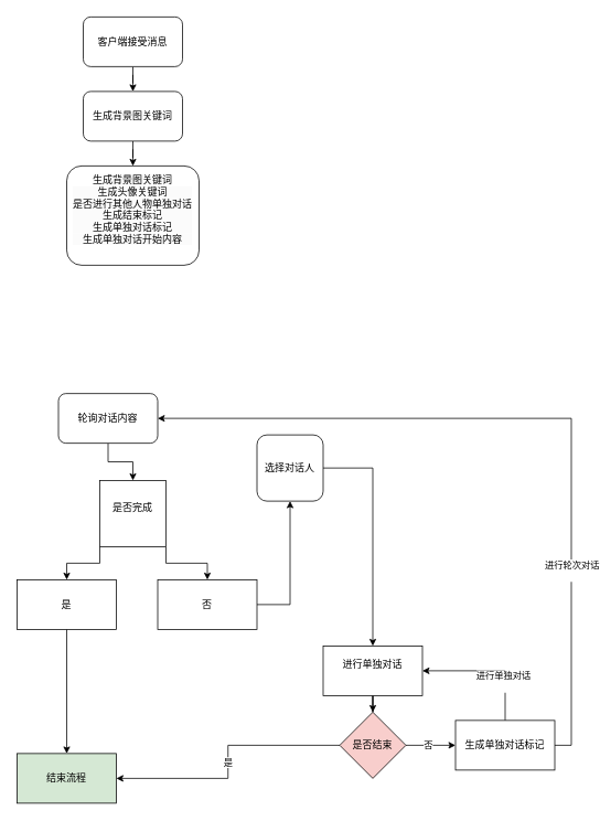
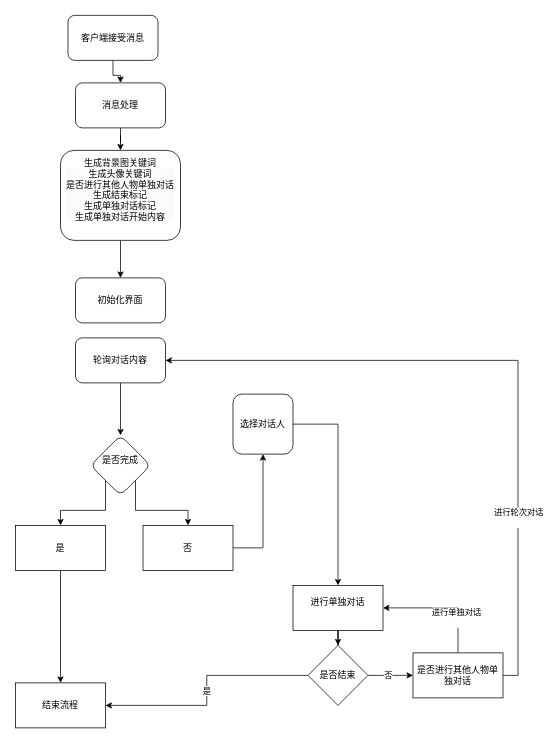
- <mxCell id="3" value="客户端接受消息" style="rounded=1;whiteSpace=wrap;html=1;" vertex="1" parent="1"><mxGeometry x="100" y="20" width="120" height="60" as="geometry" /></mxCell>
+ <mxCell id="3" value="客户端接受消息" style="rounded=1;whiteSpace=wrap;html=1;" vertex="1" parent="1"><mxGeometry x="90" y="20" width="120" height="60" as="geometry" /></mxCell>
- <mxCell id="5" value="生成背景图关键词" style="rounded=1;whiteSpace=wrap;html=1;" vertex="1" parent="1"><mxGeometry x="100" y="110" width="120" height="60" as="geometry" /></mxCell>
+ <mxCell id="5" value="消息处理" style="rounded=1;whiteSpace=wrap;html=1;" vertex="1" parent="1"><mxGeometry x="100" y="110" width="120" height="60" as="geometry" /></mxCell>
+ <mxCell id="6" value="" style="edgeStyle=orthogonalEdgeStyle;rounded=0;orthogonalLoop=1;jettySize=auto;html=1;" edge="1" parent="1" source="7" target="8"><mxGeometry relative="1" as="geometry" /></mxCell>
+ <mxCell id="8" value="初始化界面" style="whiteSpace=wrap;html=1;rounded=1;" vertex="1" parent="1"><mxGeometry x="100" y="370" width="120" height="60" as="geometry" /></mxCell>
- <mxCell id="10" value="轮询对话内容" style="whiteSpace=wrap;html=1;rounded=1;" vertex="1" parent="1"><mxGeometry x="70" y="475" width="120" height="60" as="geometry" /></mxCell>
+ <mxCell id="10" value="轮询对话内容" style="whiteSpace=wrap;html=1;rounded=1;" vertex="1" parent="1"><mxGeometry x="100" y="450" width="120" height="60" as="geometry" /></mxCell>
- <mxCell id="13" value="是否完成&lt;div&gt;&lt;br&gt;&lt;/div&gt;" style="whiteSpace=wrap;html=1;rounded=0;" vertex="1" parent="1"><mxGeometry x="120" y="580" width="80" height="80" as="geometry" /></mxCell>
+ <mxCell id="13" value="是否完成&lt;div&gt;&lt;br&gt;&lt;/div&gt;" style="rhombus;whiteSpace=wrap;html=1;rounded=1;" vertex="1" parent="1"><mxGeometry x="120" y="580" width="80" height="80" as="geometry" /></mxCell>
- <mxCell id="25" value="是否结束" style="rhombus;whiteSpace=wrap;html=1;rounded=0;fillColor=#f8cecc;" vertex="1" parent="1"><mxGeometry x="410" y="860" width="80" height="80" as="geometry" /></mxCell>
+ <mxCell id="25" value="是否结束" style="rhombus;whiteSpace=wrap;html=1;rounded=0;" vertex="1" parent="1"><mxGeometry x="410" y="860" width="80" height="80" as="geometry" /></mxCell>
- <mxCell id="30" value="生成单独对话标记" style="whiteSpace=wrap;html=1;rounded=0;" vertex="1" parent="1"><mxGeometry x="550" y="870" width="120" height="60" as="geometry" /></mxCell>
+ <mxCell id="30" value="是否进行其他人物单独对话" style="whiteSpace=wrap;html=1;rounded=0;" vertex="1" parent="1"><mxGeometry x="550" y="870" width="120" height="60" as="geometry" /></mxCell>
- <mxCell id="18" value="结束流程" style="rounded=0;whiteSpace=wrap;html=1;fillColor=#d5e8d4;" vertex="1" parent="1"><mxGeometry x="20" y="910" width="120" height="60" as="geometry" /></mxCell>
+ <mxCell id="18" value="结束流程" style="rounded=0;whiteSpace=wrap;html=1;" vertex="1" parent="1"><mxGeometry x="20" y="910" width="120" height="60" as="geometry" /></mxCell>
